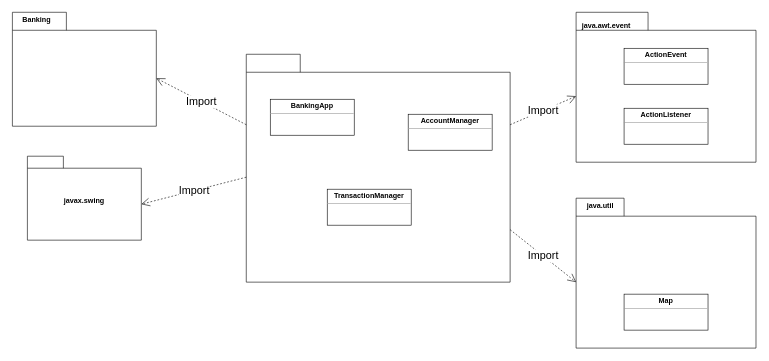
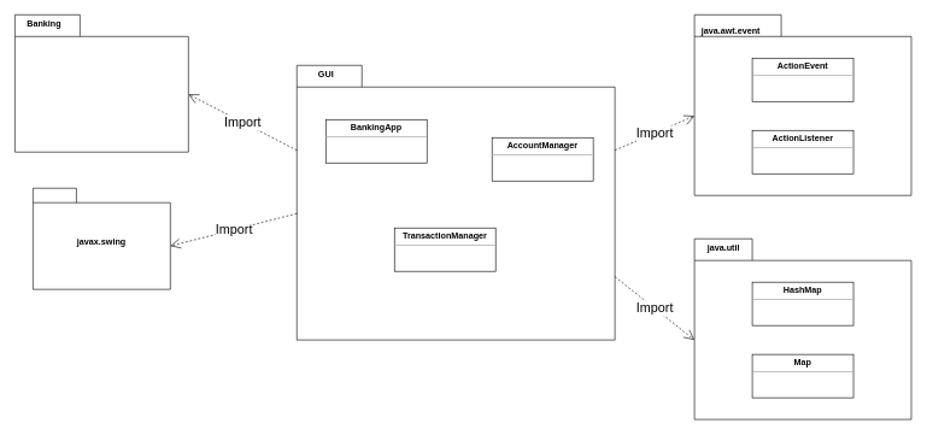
+ <mxCell id="5" value="GUI" style="text;align=center;fontStyle=1;verticalAlign=middle;spacingLeft=3;spacingRight=3;strokeColor=none;rotatable=0;points=[[0,0.5],[1,0.5]];portConstraint=eastwest;html=1;" parent="1" vertex="1"><mxGeometry x="410" y="90" width="80" height="26" as="geometry" /></mxCell>
+ <mxCell id="13" value="&lt;p style=&quot;margin:0px;margin-top:4px;text-align:center;&quot;&gt;&lt;b&gt;HashMap&lt;/b&gt;&lt;br&gt;&lt;/p&gt;&lt;hr size=&quot;1&quot;&gt;&lt;div style=&quot;height:2px;&quot;&gt;&lt;/div&gt;" style="verticalAlign=top;align=left;overflow=fill;fontSize=12;fontFamily=Helvetica;html=1;whiteSpace=wrap;" vertex="1" parent="1"><mxGeometry x="1040" y="390" width="140" height="60" as="geometry" /></mxCell>
